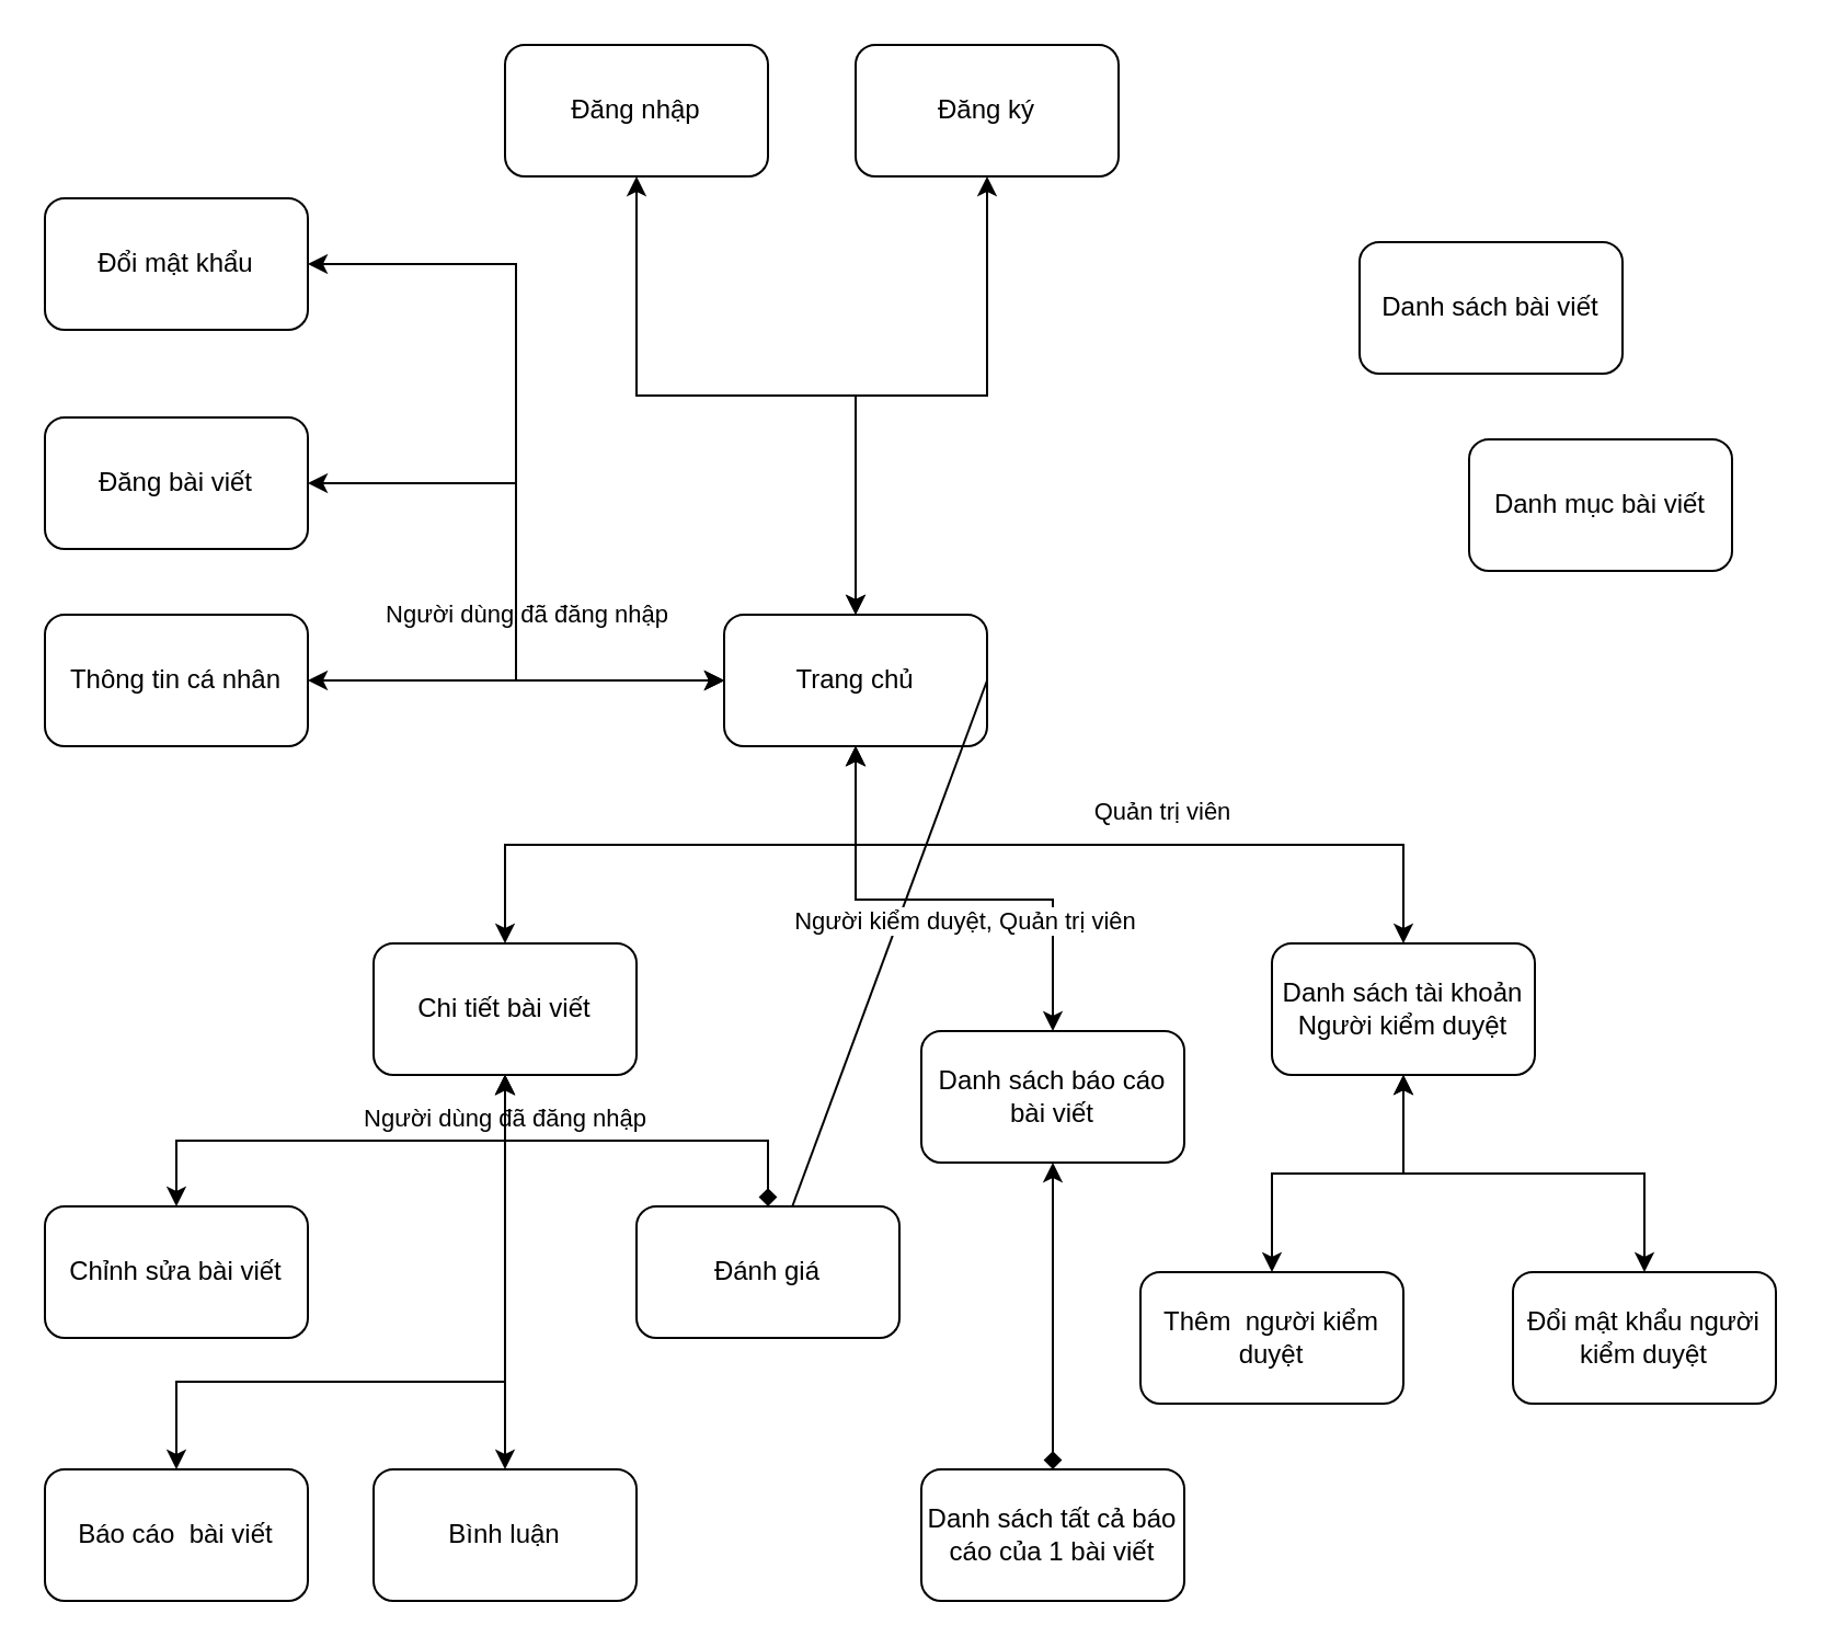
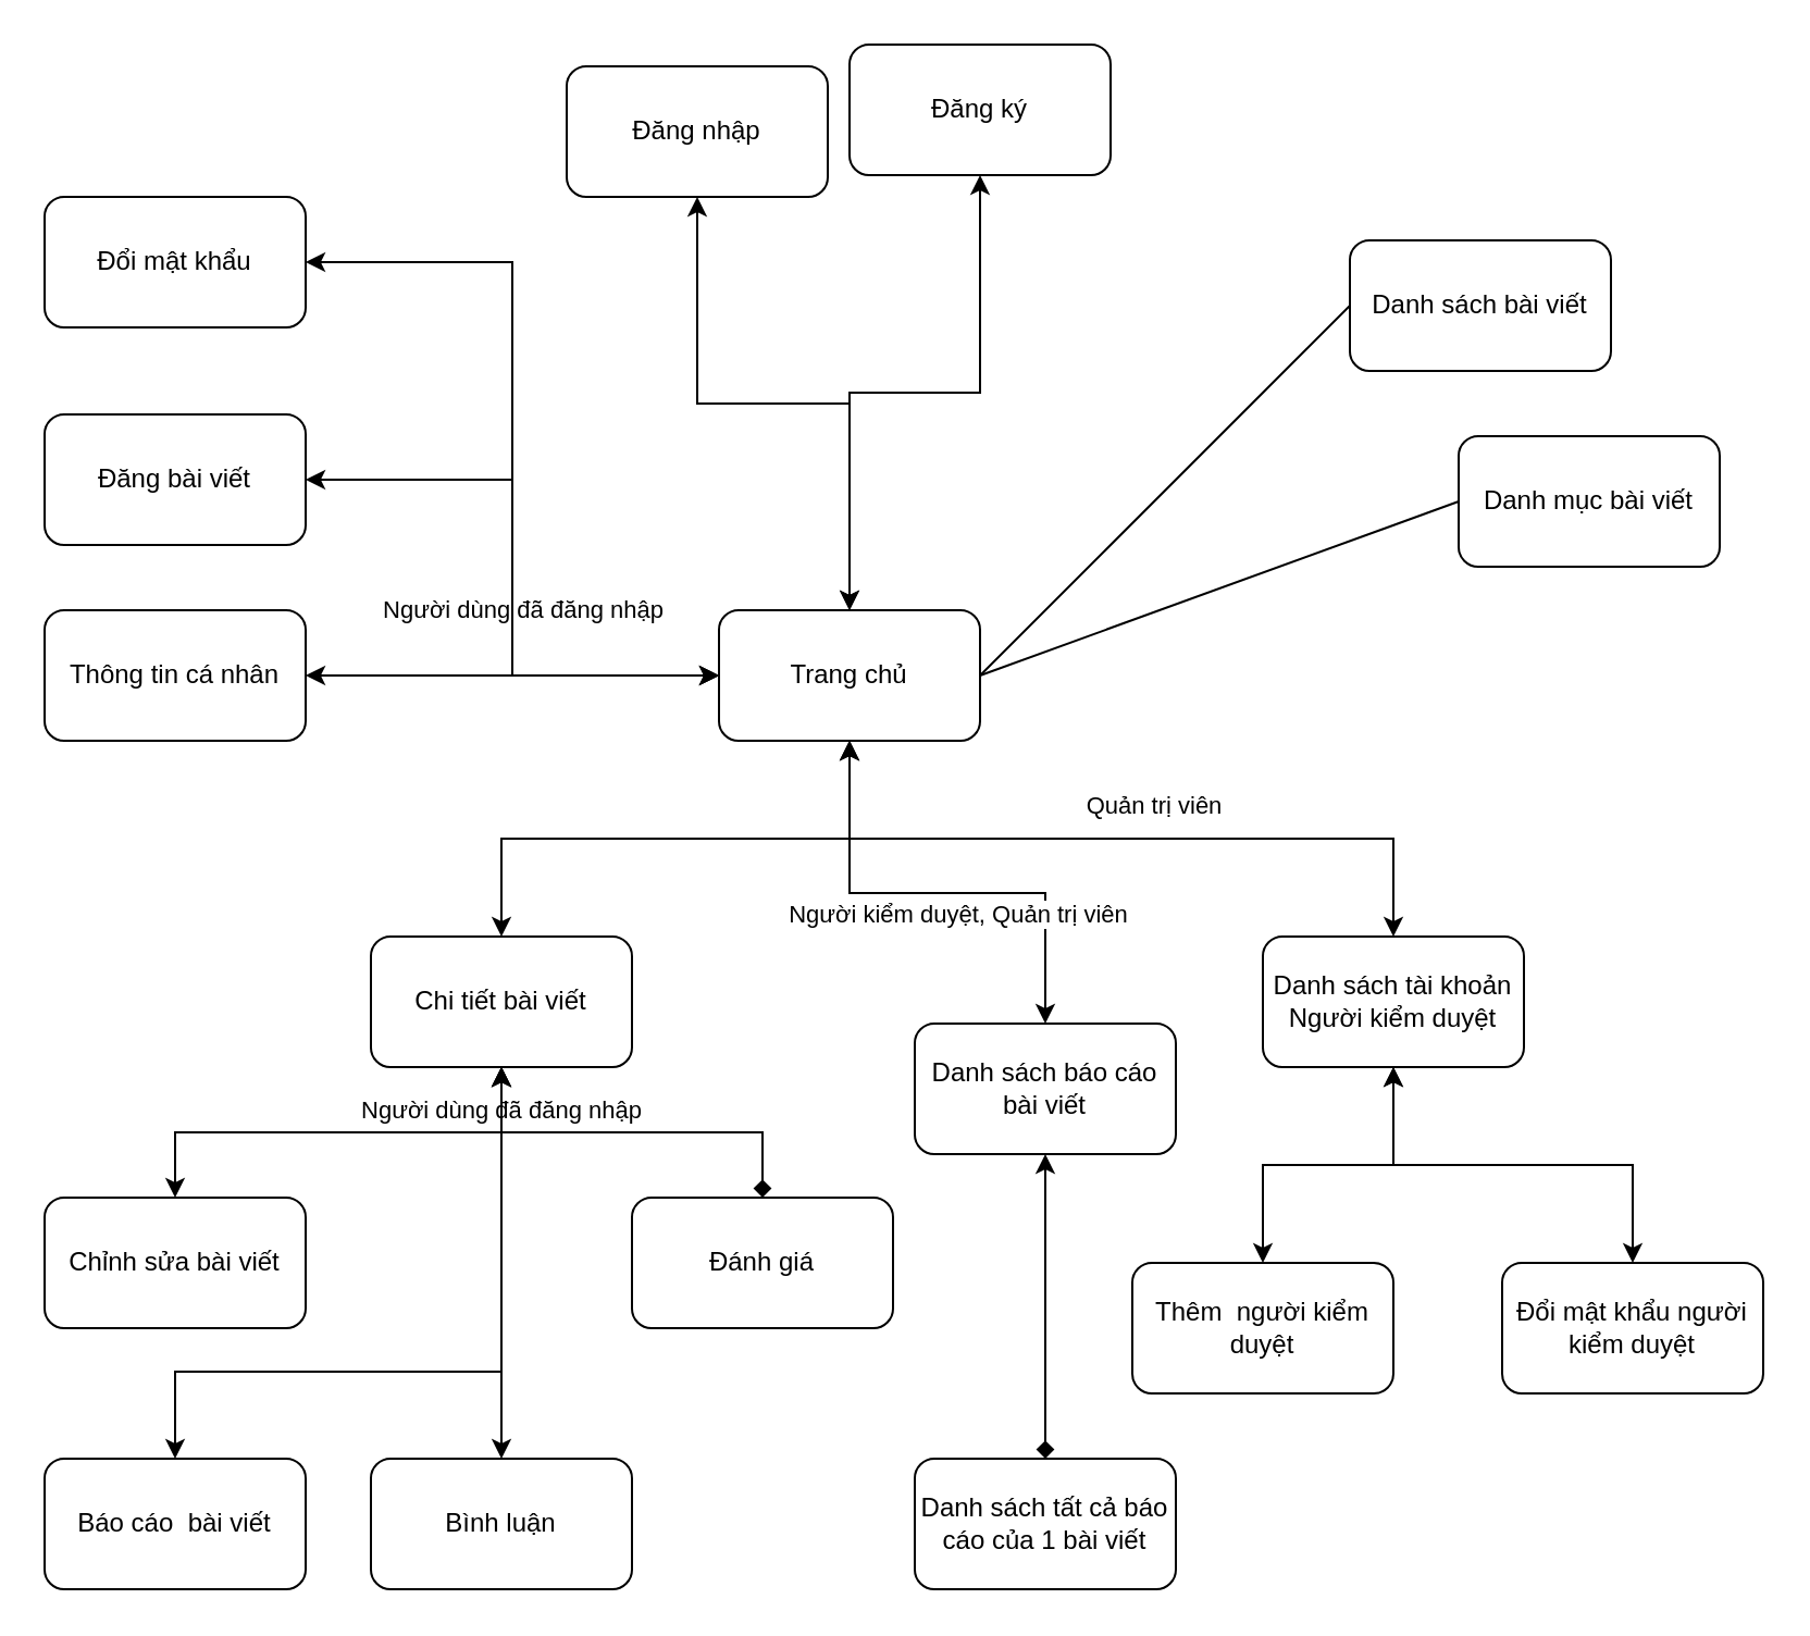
- <mxCell id="3" value="Đăng nhập" style="rounded=1;whiteSpace=wrap;html=1;" vertex="1" parent="1"><mxGeometry x="230" y="20" width="120" height="60" as="geometry" /></mxCell>
+ <mxCell id="3" value="Đăng nhập" style="rounded=1;whiteSpace=wrap;html=1;" vertex="1" parent="1"><mxGeometry x="260" y="30" width="120" height="60" as="geometry" /></mxCell>
+ <mxCell id="21" value="" style="endArrow=none;html=1;rounded=0;entryX=0;entryY=0.5;entryDx=0;entryDy=0;exitX=1;exitY=0.5;exitDx=0;exitDy=0;" edge="1" parent="1" source="2" target="6"><mxGeometry width="50" height="50" relative="1" as="geometry"><mxPoint x="370" y="390" as="sourcePoint" /><mxPoint x="420" y="340" as="targetPoint" /></mxGeometry></mxCell>
- <mxCell id="20" value="" style="endArrow=none;html=1;rounded=0;exitX=1;exitY=0.5;exitDx=0;exitDy=0;" edge="1" parent="1" source="2" target="8"><mxGeometry width="50" height="50" relative="1" as="geometry"><mxPoint x="370" y="390" as="sourcePoint" /><mxPoint x="420" y="340" as="targetPoint" /></mxGeometry></mxCell>
+ <mxCell id="20" value="" style="endArrow=none;html=1;rounded=0;entryX=0;entryY=0.5;entryDx=0;entryDy=0;exitX=1;exitY=0.5;exitDx=0;exitDy=0;" edge="1" parent="1" source="2" target="5"><mxGeometry width="50" height="50" relative="1" as="geometry"><mxPoint x="370" y="390" as="sourcePoint" /><mxPoint x="420" y="340" as="targetPoint" /></mxGeometry></mxCell>
